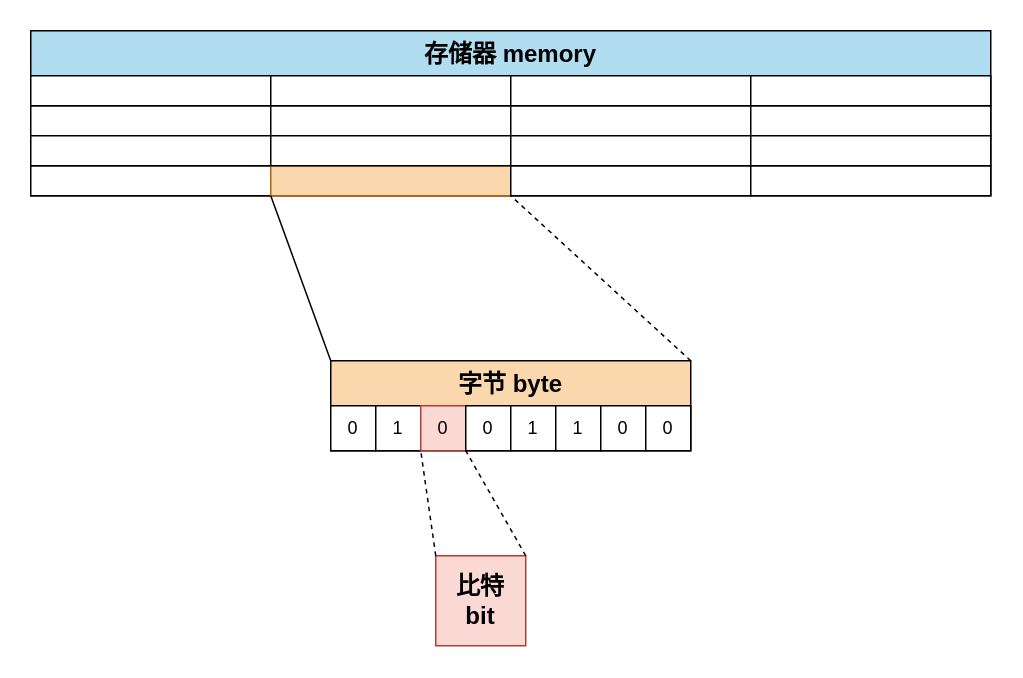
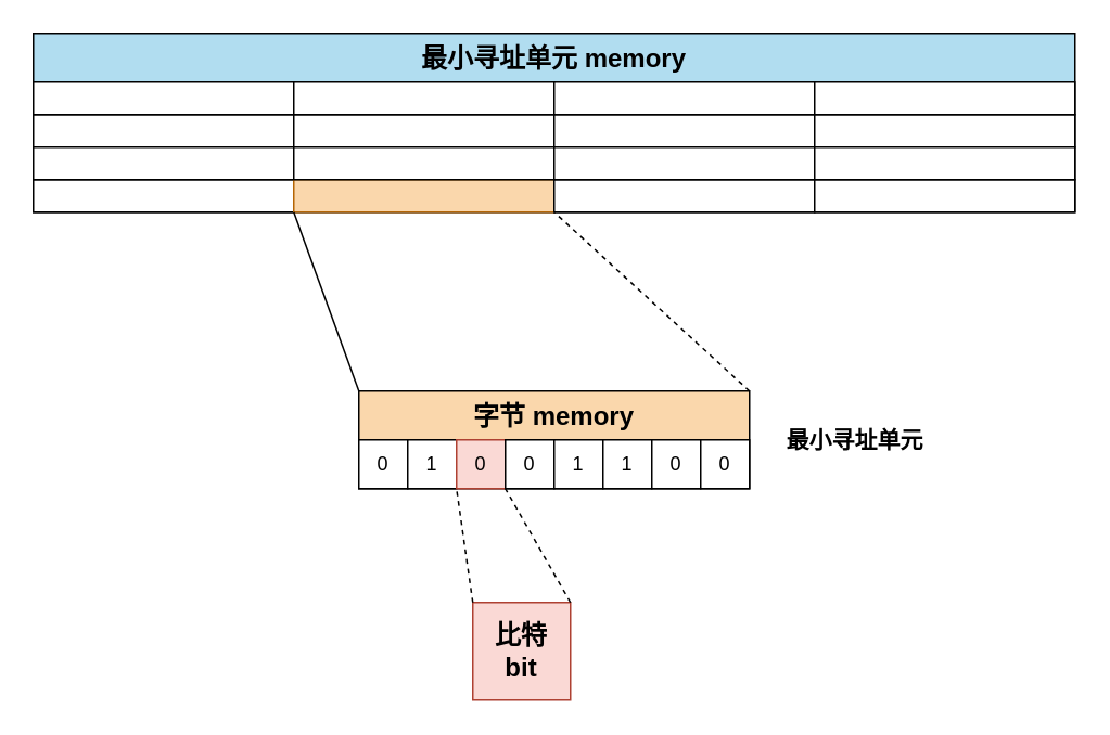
- <mxCell id="11" value="&lt;font style=&quot;font-size: 16px;&quot;&gt;存储器 memory&lt;/font&gt;" style="swimlane;whiteSpace=wrap;html=1;startSize=30;fillColor=#b1ddf0;strokeColor=#000000;rounded=0;" parent="1" vertex="1"><mxGeometry x="20" y="20" width="640" height="110" as="geometry"><mxRectangle x="105" y="170" width="90" height="30" as="alternateBounds" /></mxGeometry></mxCell>
+ <mxCell id="11" value="&lt;font style=&quot;font-size: 16px;&quot;&gt;最小寻址单元 memory&lt;/font&gt;" style="swimlane;whiteSpace=wrap;html=1;startSize=30;fillColor=#b1ddf0;strokeColor=#000000;rounded=0;" parent="1" vertex="1"><mxGeometry x="20" y="20" width="640" height="110" as="geometry"><mxRectangle x="105" y="170" width="90" height="30" as="alternateBounds" /></mxGeometry></mxCell>
- <mxCell id="2" value="&lt;font style=&quot;font-size: 16px;&quot;&gt;字节 byte&lt;/font&gt;" style="swimlane;whiteSpace=wrap;html=1;startSize=30;fillColor=#fad7ac;strokeColor=#000000;" parent="1" vertex="1"><mxGeometry x="220" y="240" width="240" height="60" as="geometry"><mxRectangle x="305" y="390" width="70" height="30" as="alternateBounds" /></mxGeometry></mxCell>
+ <mxCell id="2" value="&lt;font style=&quot;font-size: 16px;&quot;&gt;字节 memory&lt;/font&gt;" style="swimlane;whiteSpace=wrap;html=1;startSize=30;fillColor=#fad7ac;strokeColor=#000000;" parent="1" vertex="1"><mxGeometry x="220" y="240" width="240" height="60" as="geometry"><mxRectangle x="305" y="390" width="70" height="30" as="alternateBounds" /></mxGeometry></mxCell>
+ <mxCell id="33" value="&lt;font style=&quot;font-size: 14px;&quot;&gt;&lt;b&gt;最小寻址单元&lt;/b&gt;&lt;/font&gt;" style="text;html=1;strokeColor=none;fillColor=none;align=center;verticalAlign=middle;whiteSpace=wrap;rounded=0;strokeWidth=1;" parent="1" vertex="1"><mxGeometry x="475" y="255" width="100" height="30" as="geometry" /></mxCell>
